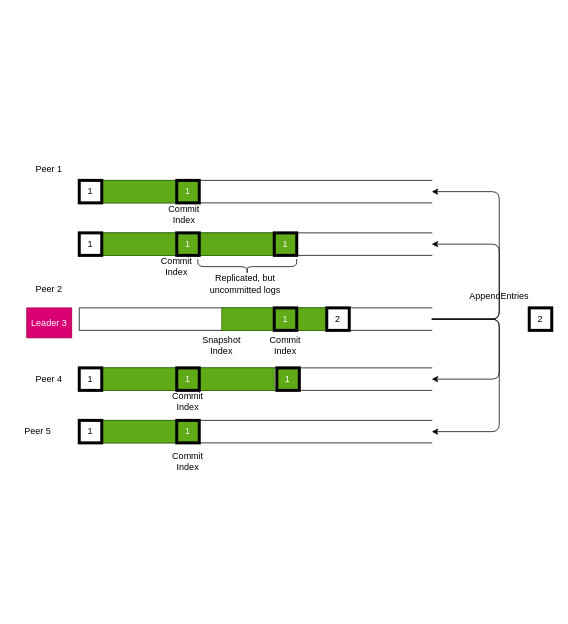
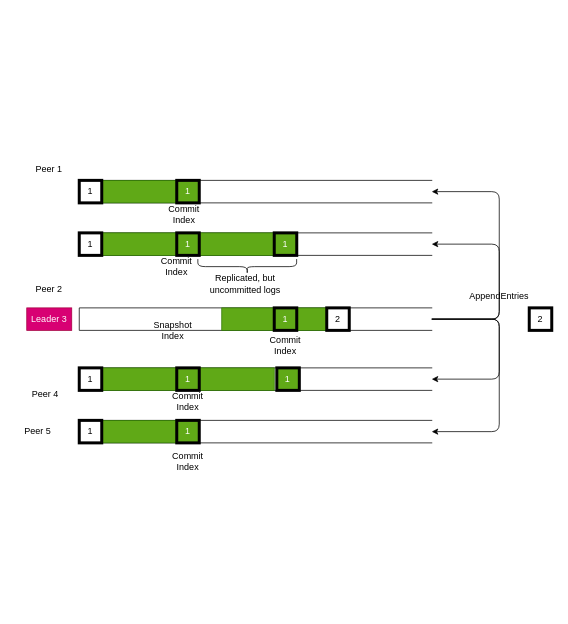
- <mxCell id="10" value="Leader 3" style="text;html=1;strokeColor=#A50040;fillColor=#d80073;align=center;verticalAlign=middle;whiteSpace=wrap;rounded=0;fontColor=#ffffff;" parent="1" vertex="1"><mxGeometry x="35" y="410" width="60" height="40" as="geometry" /></mxCell>
+ <mxCell id="10" value="Leader 3" style="text;html=1;strokeColor=#A50040;fillColor=#d80073;align=center;verticalAlign=middle;whiteSpace=wrap;rounded=0;fontColor=#ffffff;" parent="1" vertex="1"><mxGeometry x="35" y="410" width="60" height="30" as="geometry" /></mxCell>
- <mxCell id="35" value="Snapshot&lt;br&gt;Index" style="text;html=1;strokeColor=none;fillColor=none;align=center;verticalAlign=middle;whiteSpace=wrap;rounded=0;" vertex="1" parent="1"><mxGeometry x="265" y="445" width="60" height="30" as="geometry" /></mxCell>
+ <mxCell id="35" value="Snapshot&lt;br&gt;Index" style="text;html=1;strokeColor=none;fillColor=none;align=center;verticalAlign=middle;whiteSpace=wrap;rounded=0;" vertex="1" parent="1"><mxGeometry x="200" y="425" width="60" height="30" as="geometry" /></mxCell>
- <mxCell id="11" value="Peer 4" style="text;html=1;strokeColor=none;fillColor=none;align=center;verticalAlign=middle;whiteSpace=wrap;rounded=0;" parent="1" vertex="1"><mxGeometry x="35" y="490" width="60" height="30" as="geometry" /></mxCell>
+ <mxCell id="11" value="Peer 4" style="text;html=1;strokeColor=none;fillColor=none;align=center;verticalAlign=middle;whiteSpace=wrap;rounded=0;" parent="1" vertex="1"><mxGeometry x="30" y="510" width="60" height="30" as="geometry" /></mxCell>
